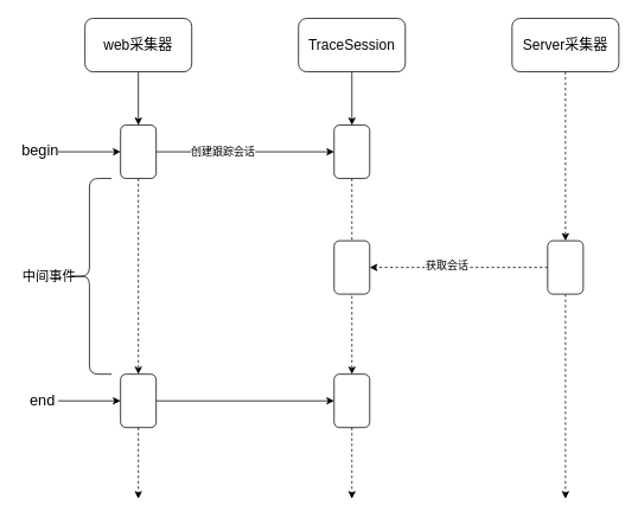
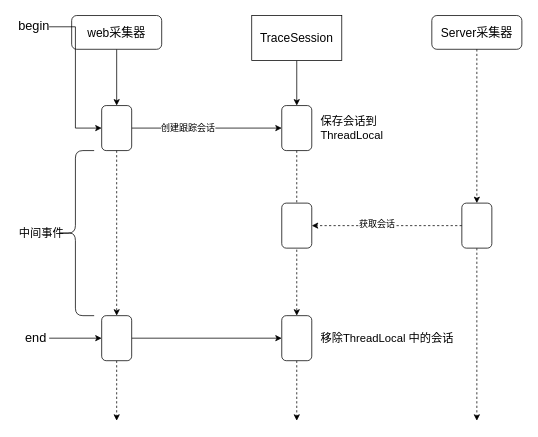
- <mxCell id="3" value="&lt;div style=&quot;background-color: rgb(255 , 255 , 255) ; font-size: 16px ; line-height: 22px ; white-space: pre&quot;&gt;web采集器&lt;/div&gt;" style="rounded=1;whiteSpace=wrap;html=1;" vertex="1" parent="1"><mxGeometry x="95" y="20" width="120" height="60" as="geometry" /></mxCell>
+ <mxCell id="3" value="&lt;div style=&quot;background-color: rgb(255 , 255 , 255) ; font-size: 16px ; line-height: 22px ; white-space: pre&quot;&gt;web采集器&lt;/div&gt;" style="rounded=1;whiteSpace=wrap;html=1;" vertex="1" parent="1"><mxGeometry x="95" y="20" width="120" height="45" as="geometry" /></mxCell>
- <mxCell id="5" value="&lt;div style=&quot;background-color: rgb(255 , 255 , 255) ; font-size: 16px ; line-height: 22px ; white-space: pre&quot;&gt;TraceSession&lt;/div&gt;" style="rounded=1;whiteSpace=wrap;html=1;" vertex="1" parent="1"><mxGeometry x="335" y="20" width="120" height="60" as="geometry" /></mxCell>
+ <mxCell id="5" value="&lt;div style=&quot;background-color: rgb(255 , 255 , 255) ; font-size: 16px ; line-height: 22px ; white-space: pre&quot;&gt;TraceSession&lt;/div&gt;" style="whiteSpace=wrap;html=1;rounded=0;" vertex="1" parent="1"><mxGeometry x="335" y="20" width="120" height="60" as="geometry" /></mxCell>
- <mxCell id="7" value="&lt;div style=&quot;background-color: rgb(255 , 255 , 255) ; font-size: 16px ; line-height: 22px ; white-space: pre&quot;&gt;Server采集器&lt;/div&gt;" style="rounded=1;whiteSpace=wrap;html=1;" vertex="1" parent="1"><mxGeometry x="575" y="20" width="120" height="60" as="geometry" /></mxCell>
+ <mxCell id="7" value="&lt;div style=&quot;background-color: rgb(255 , 255 , 255) ; font-size: 16px ; line-height: 22px ; white-space: pre&quot;&gt;Server采集器&lt;/div&gt;" style="rounded=1;whiteSpace=wrap;html=1;" vertex="1" parent="1"><mxGeometry x="575" y="20" width="120" height="45" as="geometry" /></mxCell>
- <mxCell id="13" value="&lt;font style=&quot;font-size: 17px&quot;&gt;begin&lt;/font&gt;" style="text;html=1;strokeColor=none;fillColor=none;align=center;verticalAlign=middle;whiteSpace=wrap;rounded=0;" vertex="1" parent="1"><mxGeometry x="25" y="160" width="40" height="20" as="geometry" /></mxCell>
+ <mxCell id="13" value="&lt;font style=&quot;font-size: 17px&quot;&gt;begin&lt;/font&gt;" style="text;html=1;strokeColor=none;fillColor=none;align=center;verticalAlign=middle;whiteSpace=wrap;rounded=0;" vertex="1" parent="1"><mxGeometry x="25" y="25" width="40" height="20" as="geometry" /></mxCell>
+ <mxCell id="21" value="&lt;font style=&quot;font-size: 15px&quot;&gt;保存会话到 ThreadLocal&lt;/font&gt;" style="text;html=1;strokeColor=none;fillColor=none;align=left;verticalAlign=middle;whiteSpace=wrap;rounded=0;" vertex="1" parent="1"><mxGeometry x="425" y="160" width="150" height="20" as="geometry" /></mxCell>
+ <mxCell id="31" value="&lt;font style=&quot;font-size: 15px&quot;&gt;移除ThreadLocal 中的会话&lt;/font&gt;" style="text;html=1;strokeColor=none;fillColor=none;align=left;verticalAlign=middle;whiteSpace=wrap;rounded=0;" vertex="1" parent="1"><mxGeometry x="425" y="440" width="180" height="20" as="geometry" /></mxCell>
